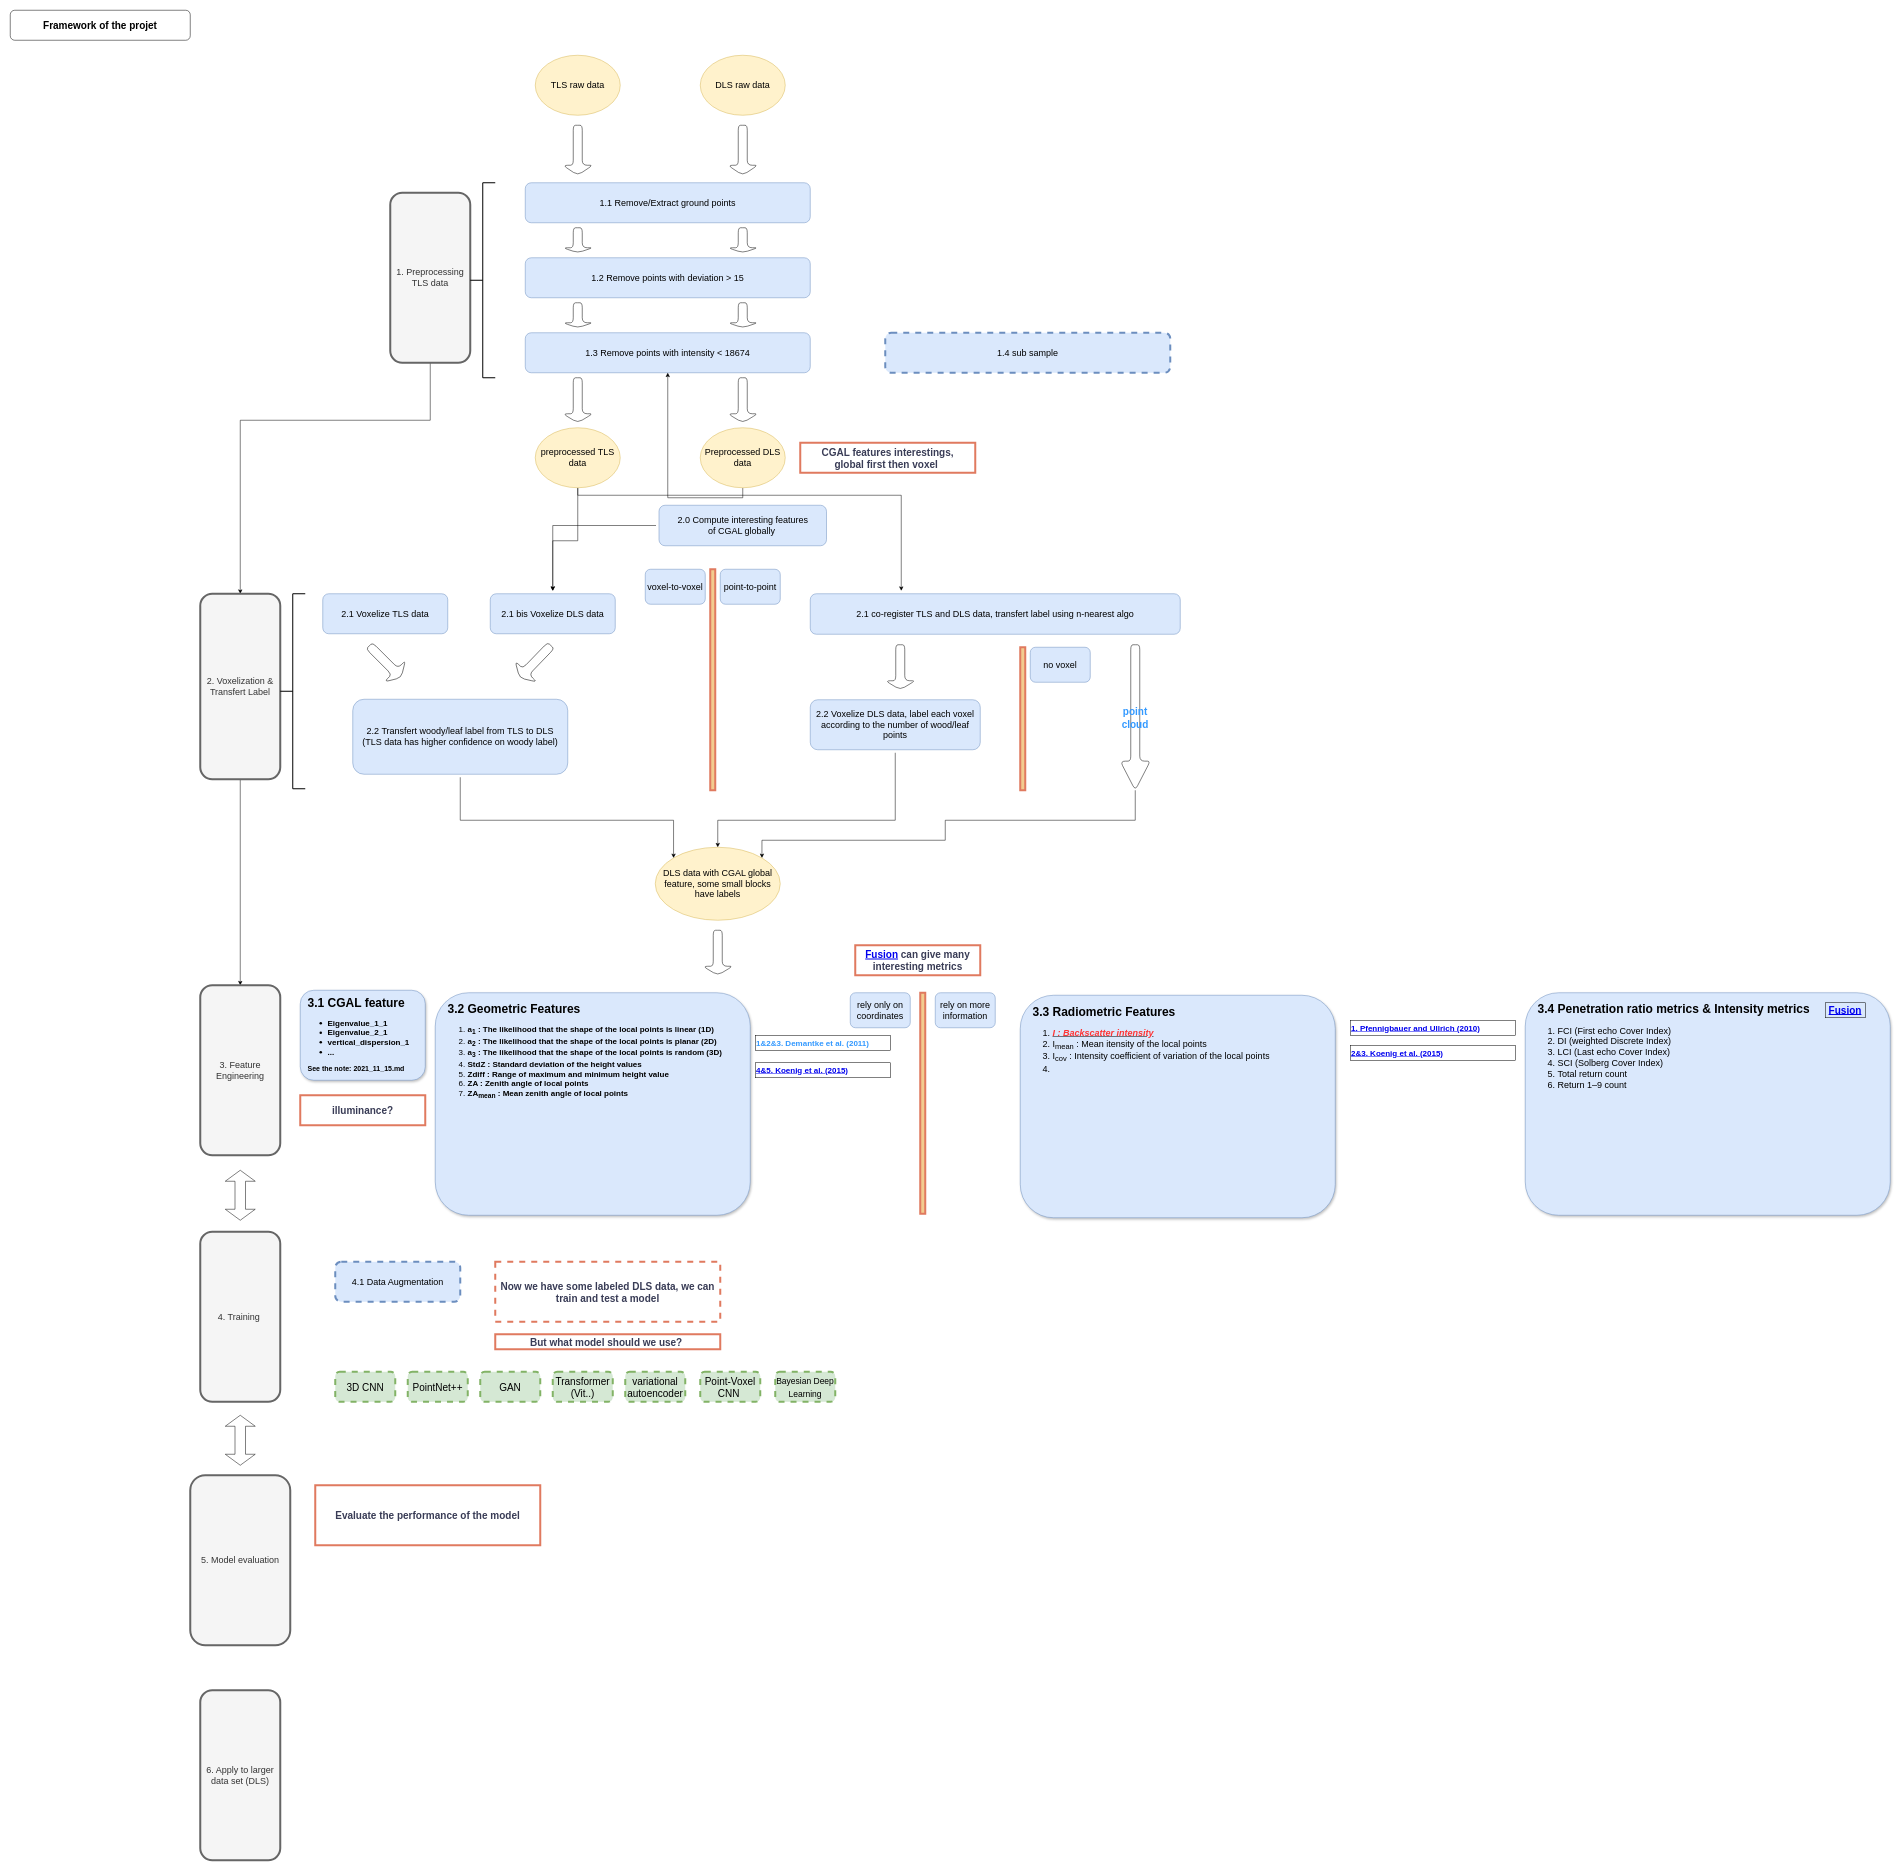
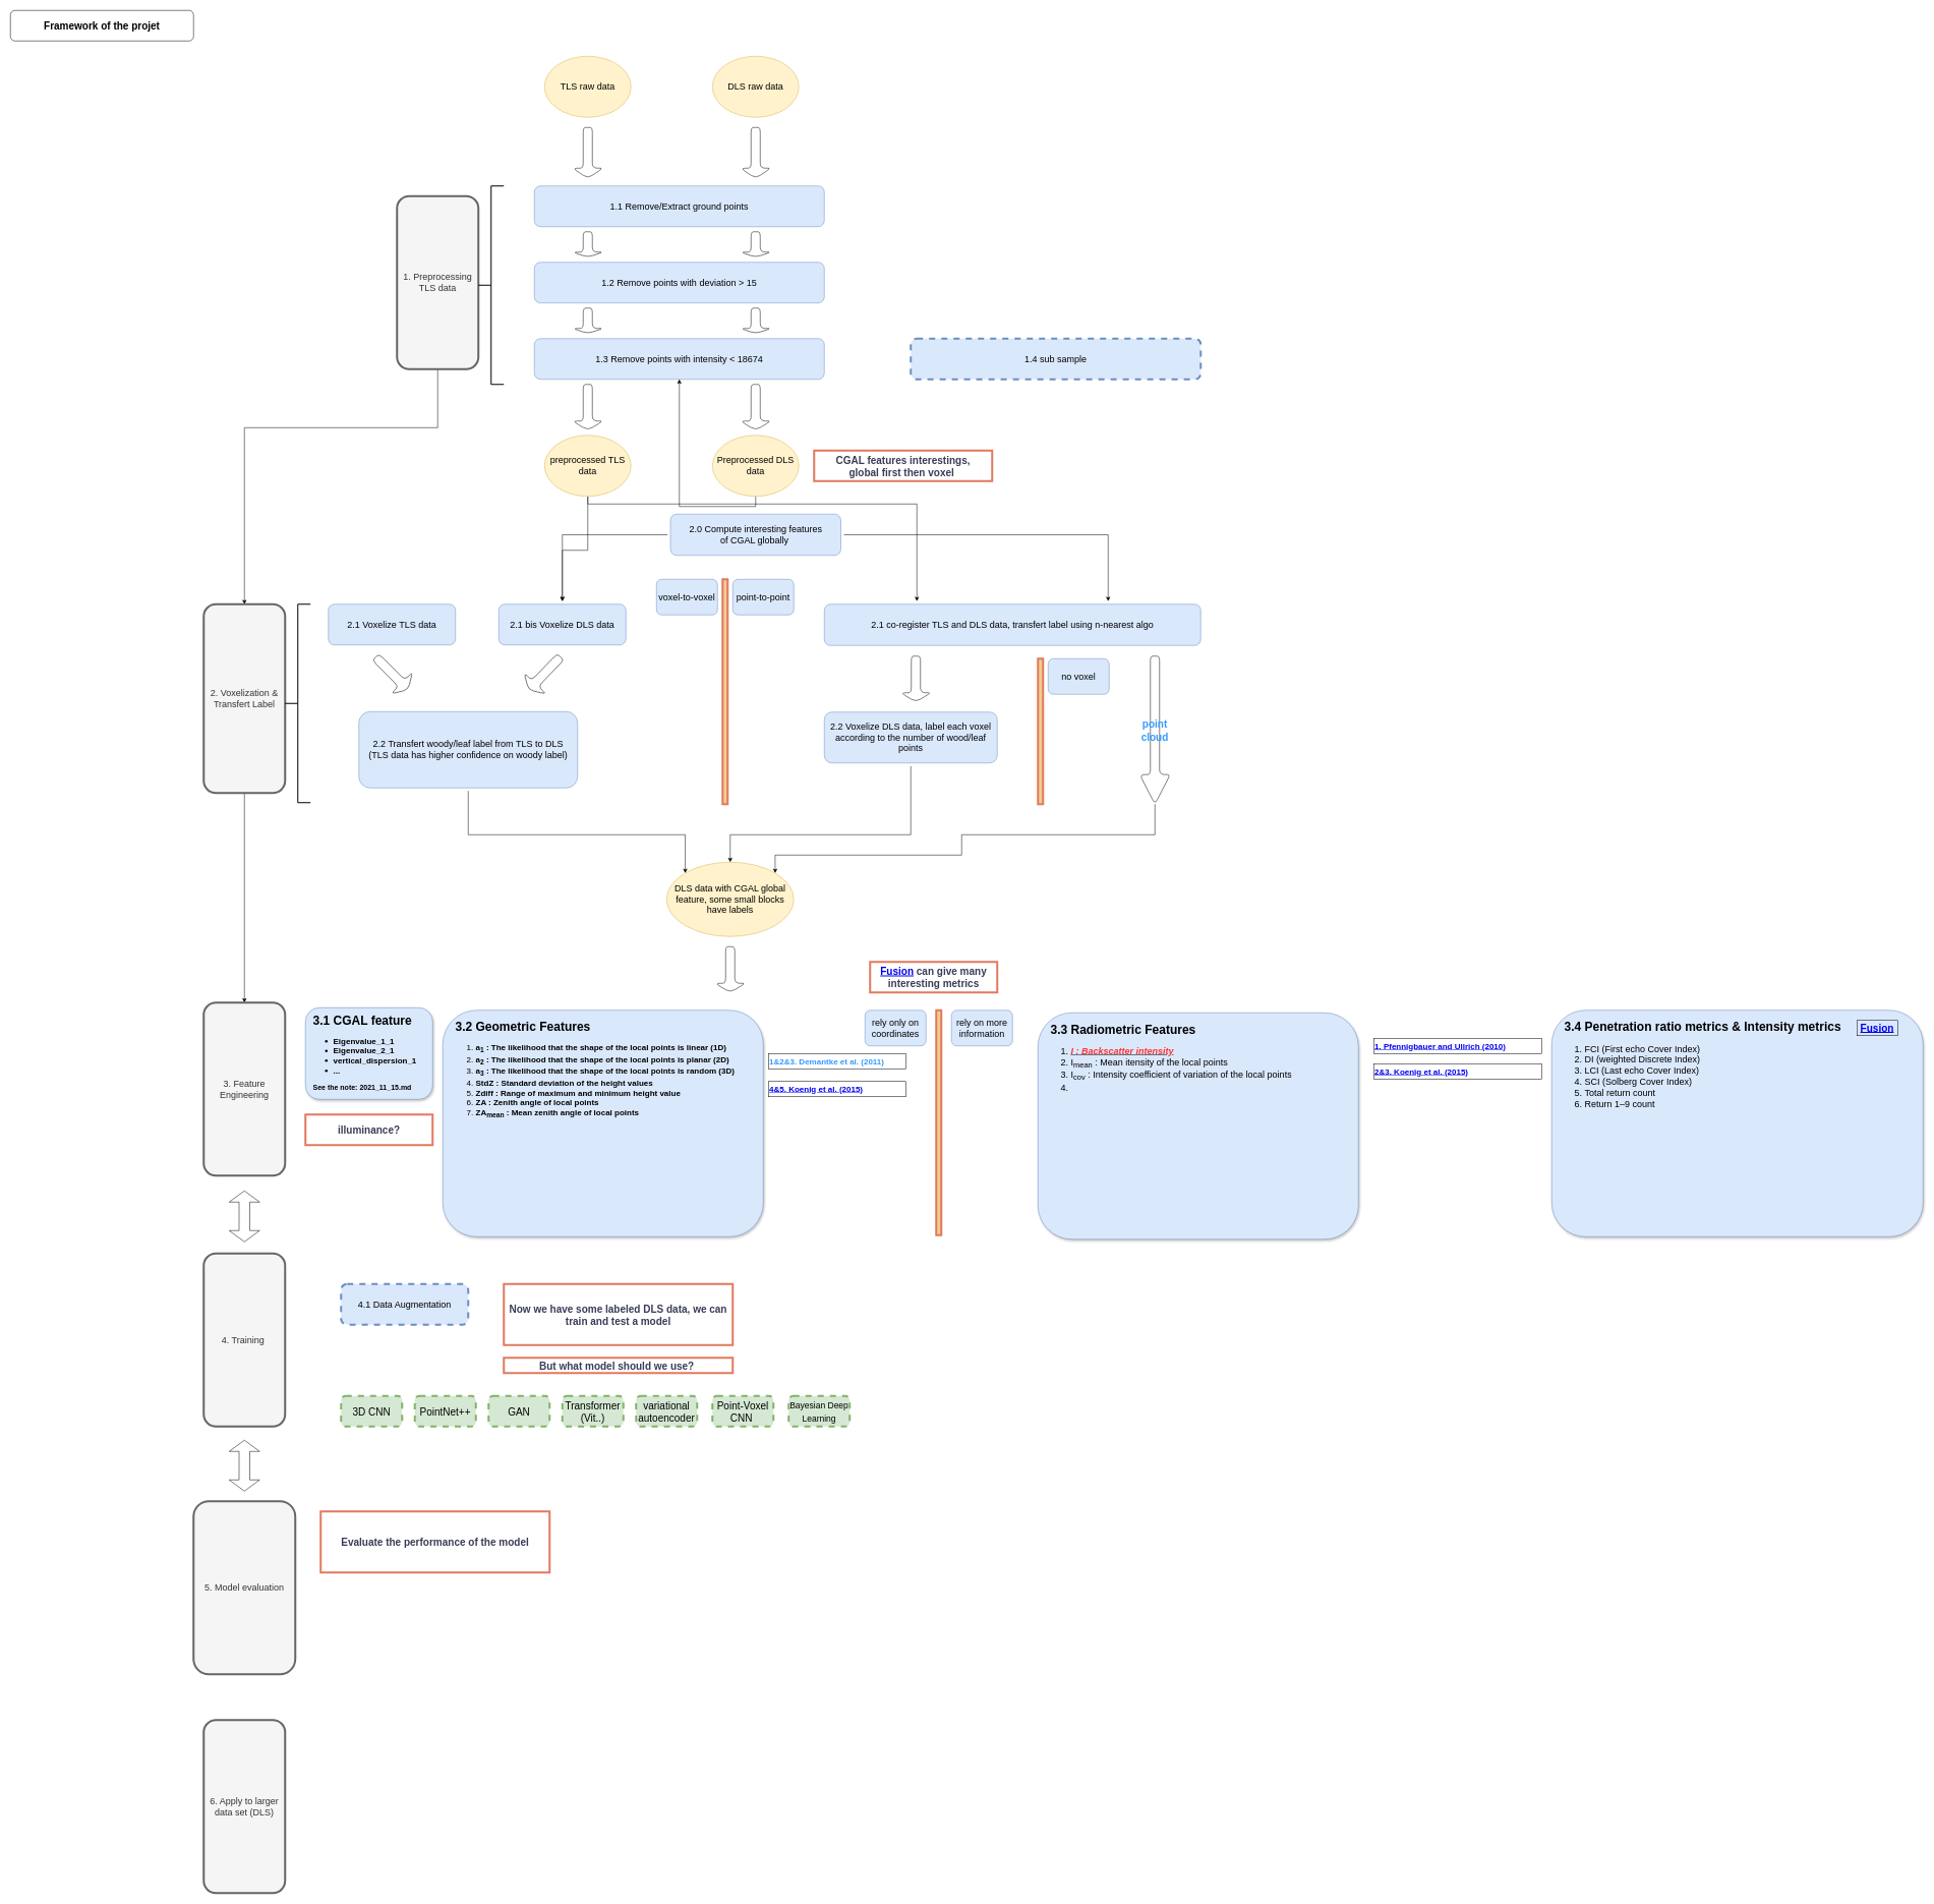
- <mxCell id="13" value="1.4 sub sample" style="rounded=1;whiteSpace=wrap;html=1;fontSize=18;shadow=0;dashed=1;fillColor=#dae8fc;strokeColor=#6c8ebf;strokeWidth=4;" parent="1" vertex="1"><mxGeometry x="1770" y="665" width="570" height="80" as="geometry" /></mxCell>
+ <mxCell id="13" value="1.4 sub sample" style="rounded=1;whiteSpace=wrap;html=1;fontSize=18;shadow=0;dashed=1;fillColor=#dae8fc;strokeColor=#6c8ebf;strokeWidth=4;" parent="1" vertex="1"><mxGeometry x="1790" y="665" width="570" height="80" as="geometry" /></mxCell>
+ <mxCell id="52" style="edgeStyle=orthogonalEdgeStyle;rounded=0;orthogonalLoop=1;jettySize=auto;html=1;entryX=0.75;entryY=0;entryDx=0;entryDy=0;fontSize=20;fontColor=#FF3333;" parent="1" source="53" target="42" edge="1"><mxGeometry relative="1" as="geometry"><Array as="points"><mxPoint x="2178" y="1051" /></Array></mxGeometry></mxCell>
- <mxCell id="57" value="&lt;span style=&quot;font-size: 20px&quot;&gt;&lt;b&gt;Now we have some labeled DLS data, we can train and test a model&lt;/b&gt;&lt;/span&gt;" style="rounded=0;whiteSpace=wrap;html=1;sketch=0;fontColor=#393C56;strokeColor=#E07A5F;strokeWidth=4;fillColor=none;dashed=1;" parent="1" vertex="1"><mxGeometry x="990" y="2523" width="450" height="120" as="geometry" /></mxCell>
+ <mxCell id="57" value="&lt;span style=&quot;font-size: 20px&quot;&gt;&lt;b&gt;Now we have some labeled DLS data, we can train and test a model&lt;/b&gt;&lt;/span&gt;" style="rounded=0;whiteSpace=wrap;html=1;sketch=0;fontColor=#393C56;strokeColor=#E07A5F;strokeWidth=4;fillColor=none;" parent="1" vertex="1"><mxGeometry x="990" y="2523" width="450" height="120" as="geometry" /></mxCell>
